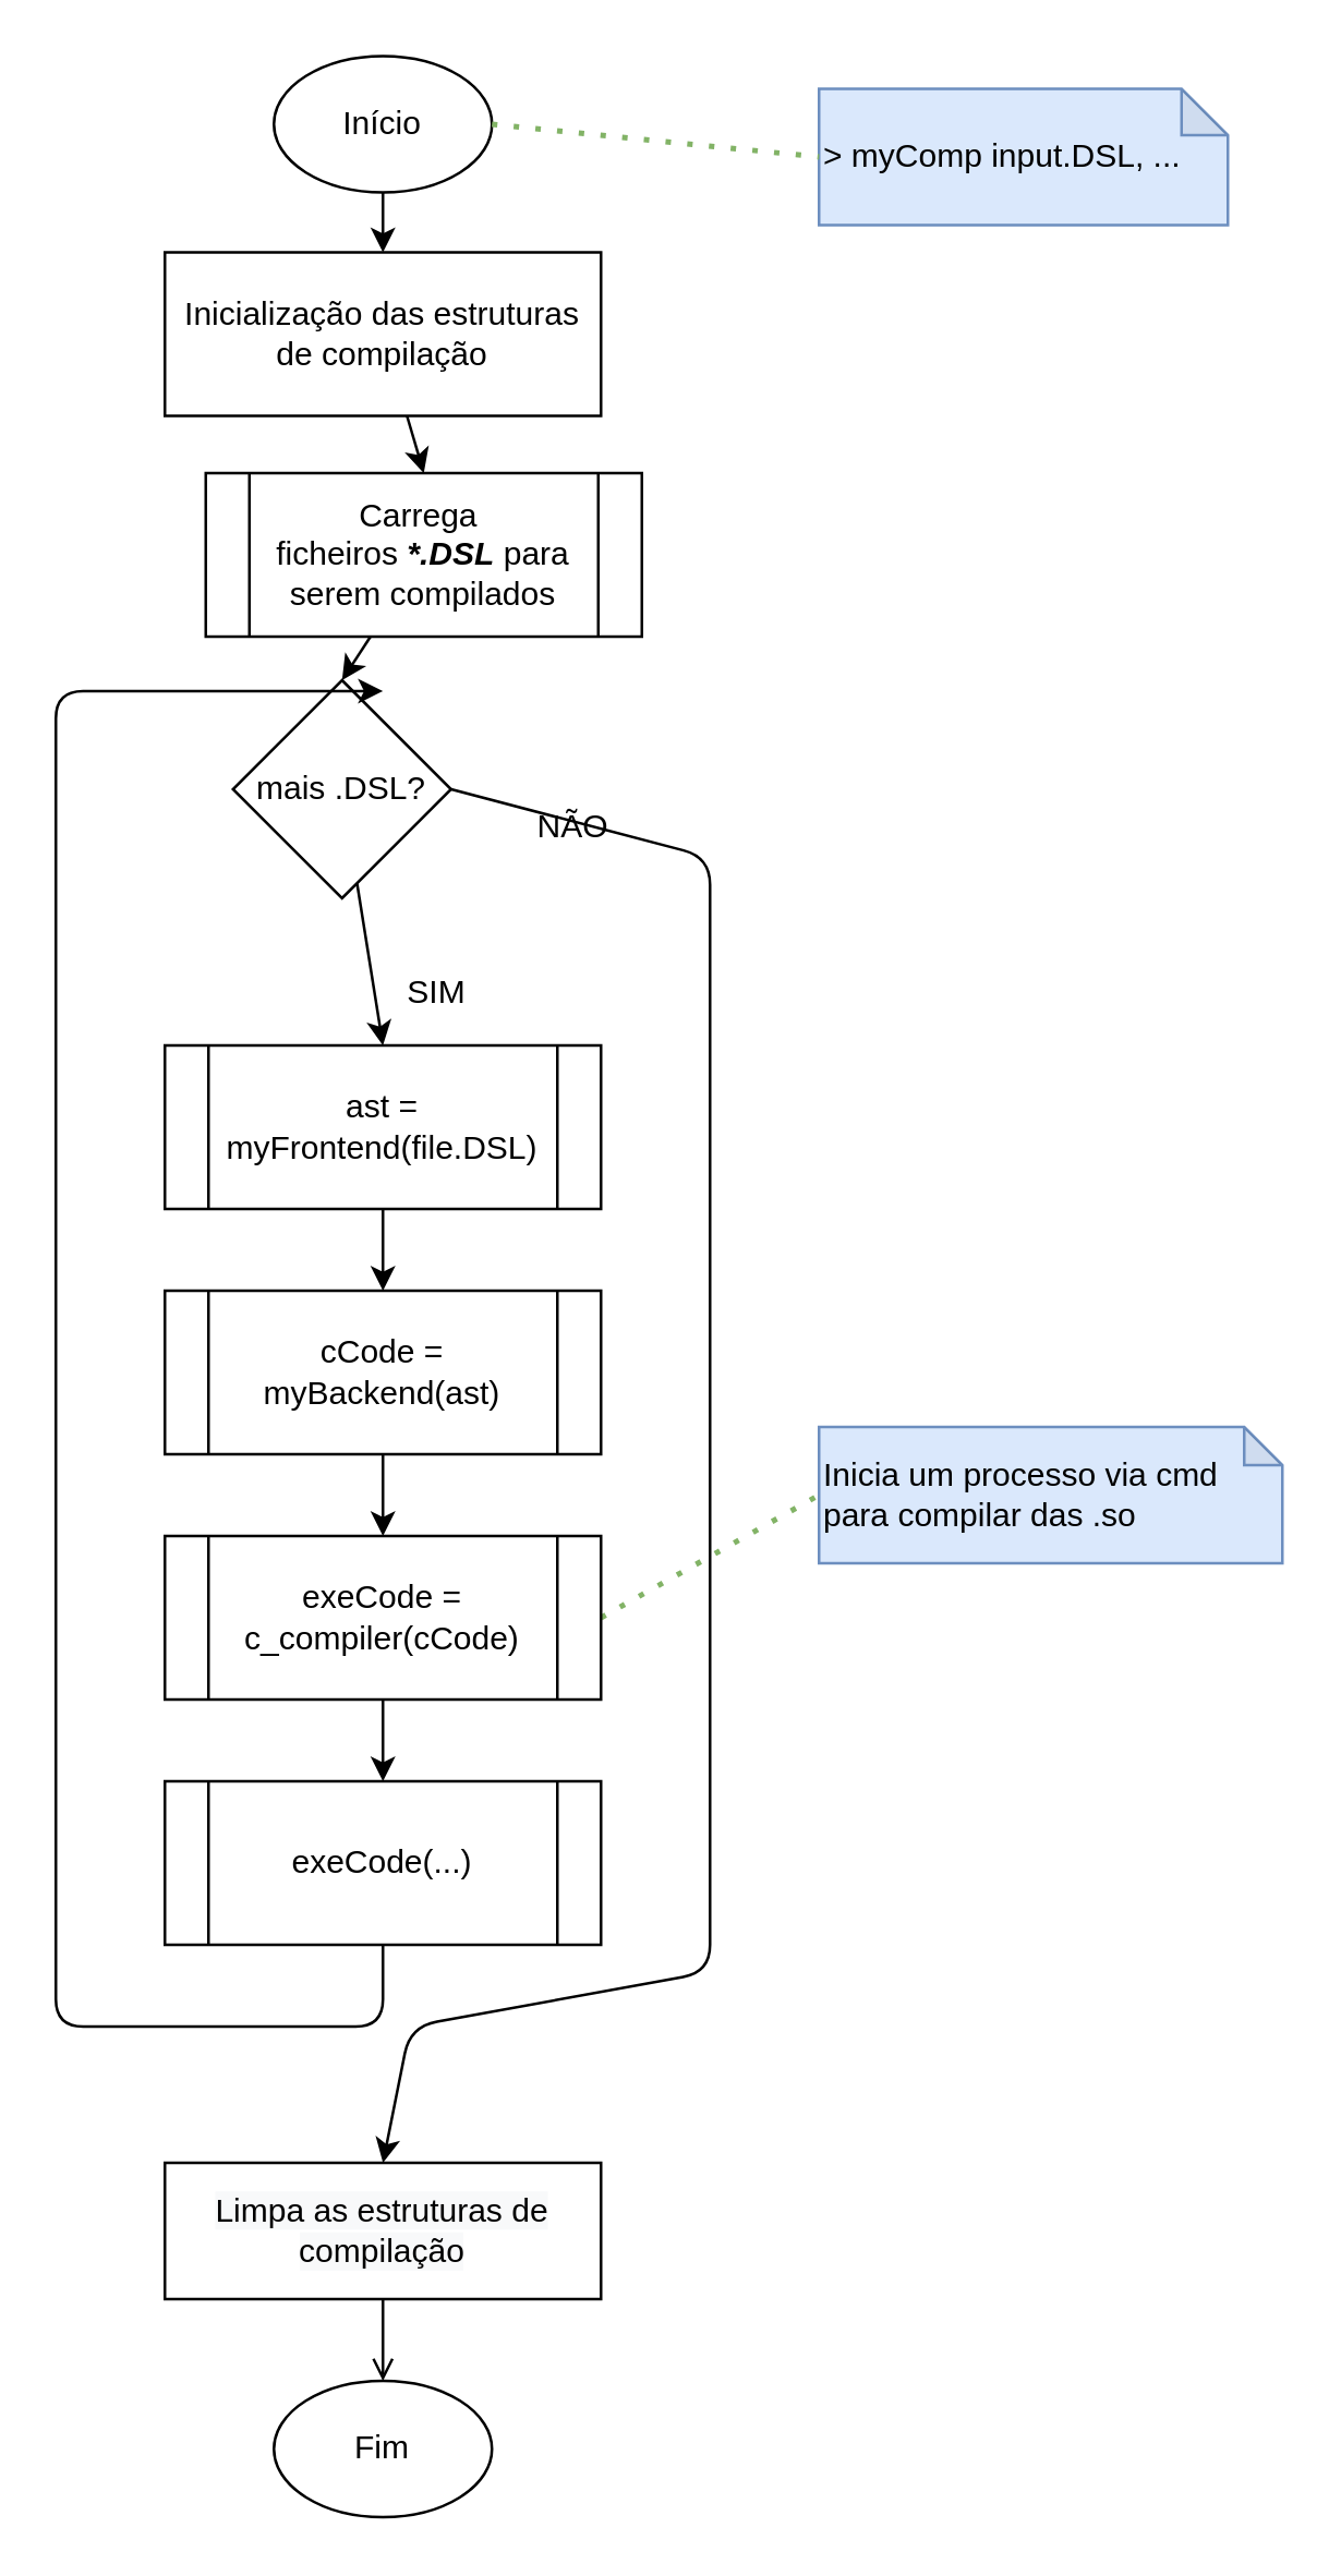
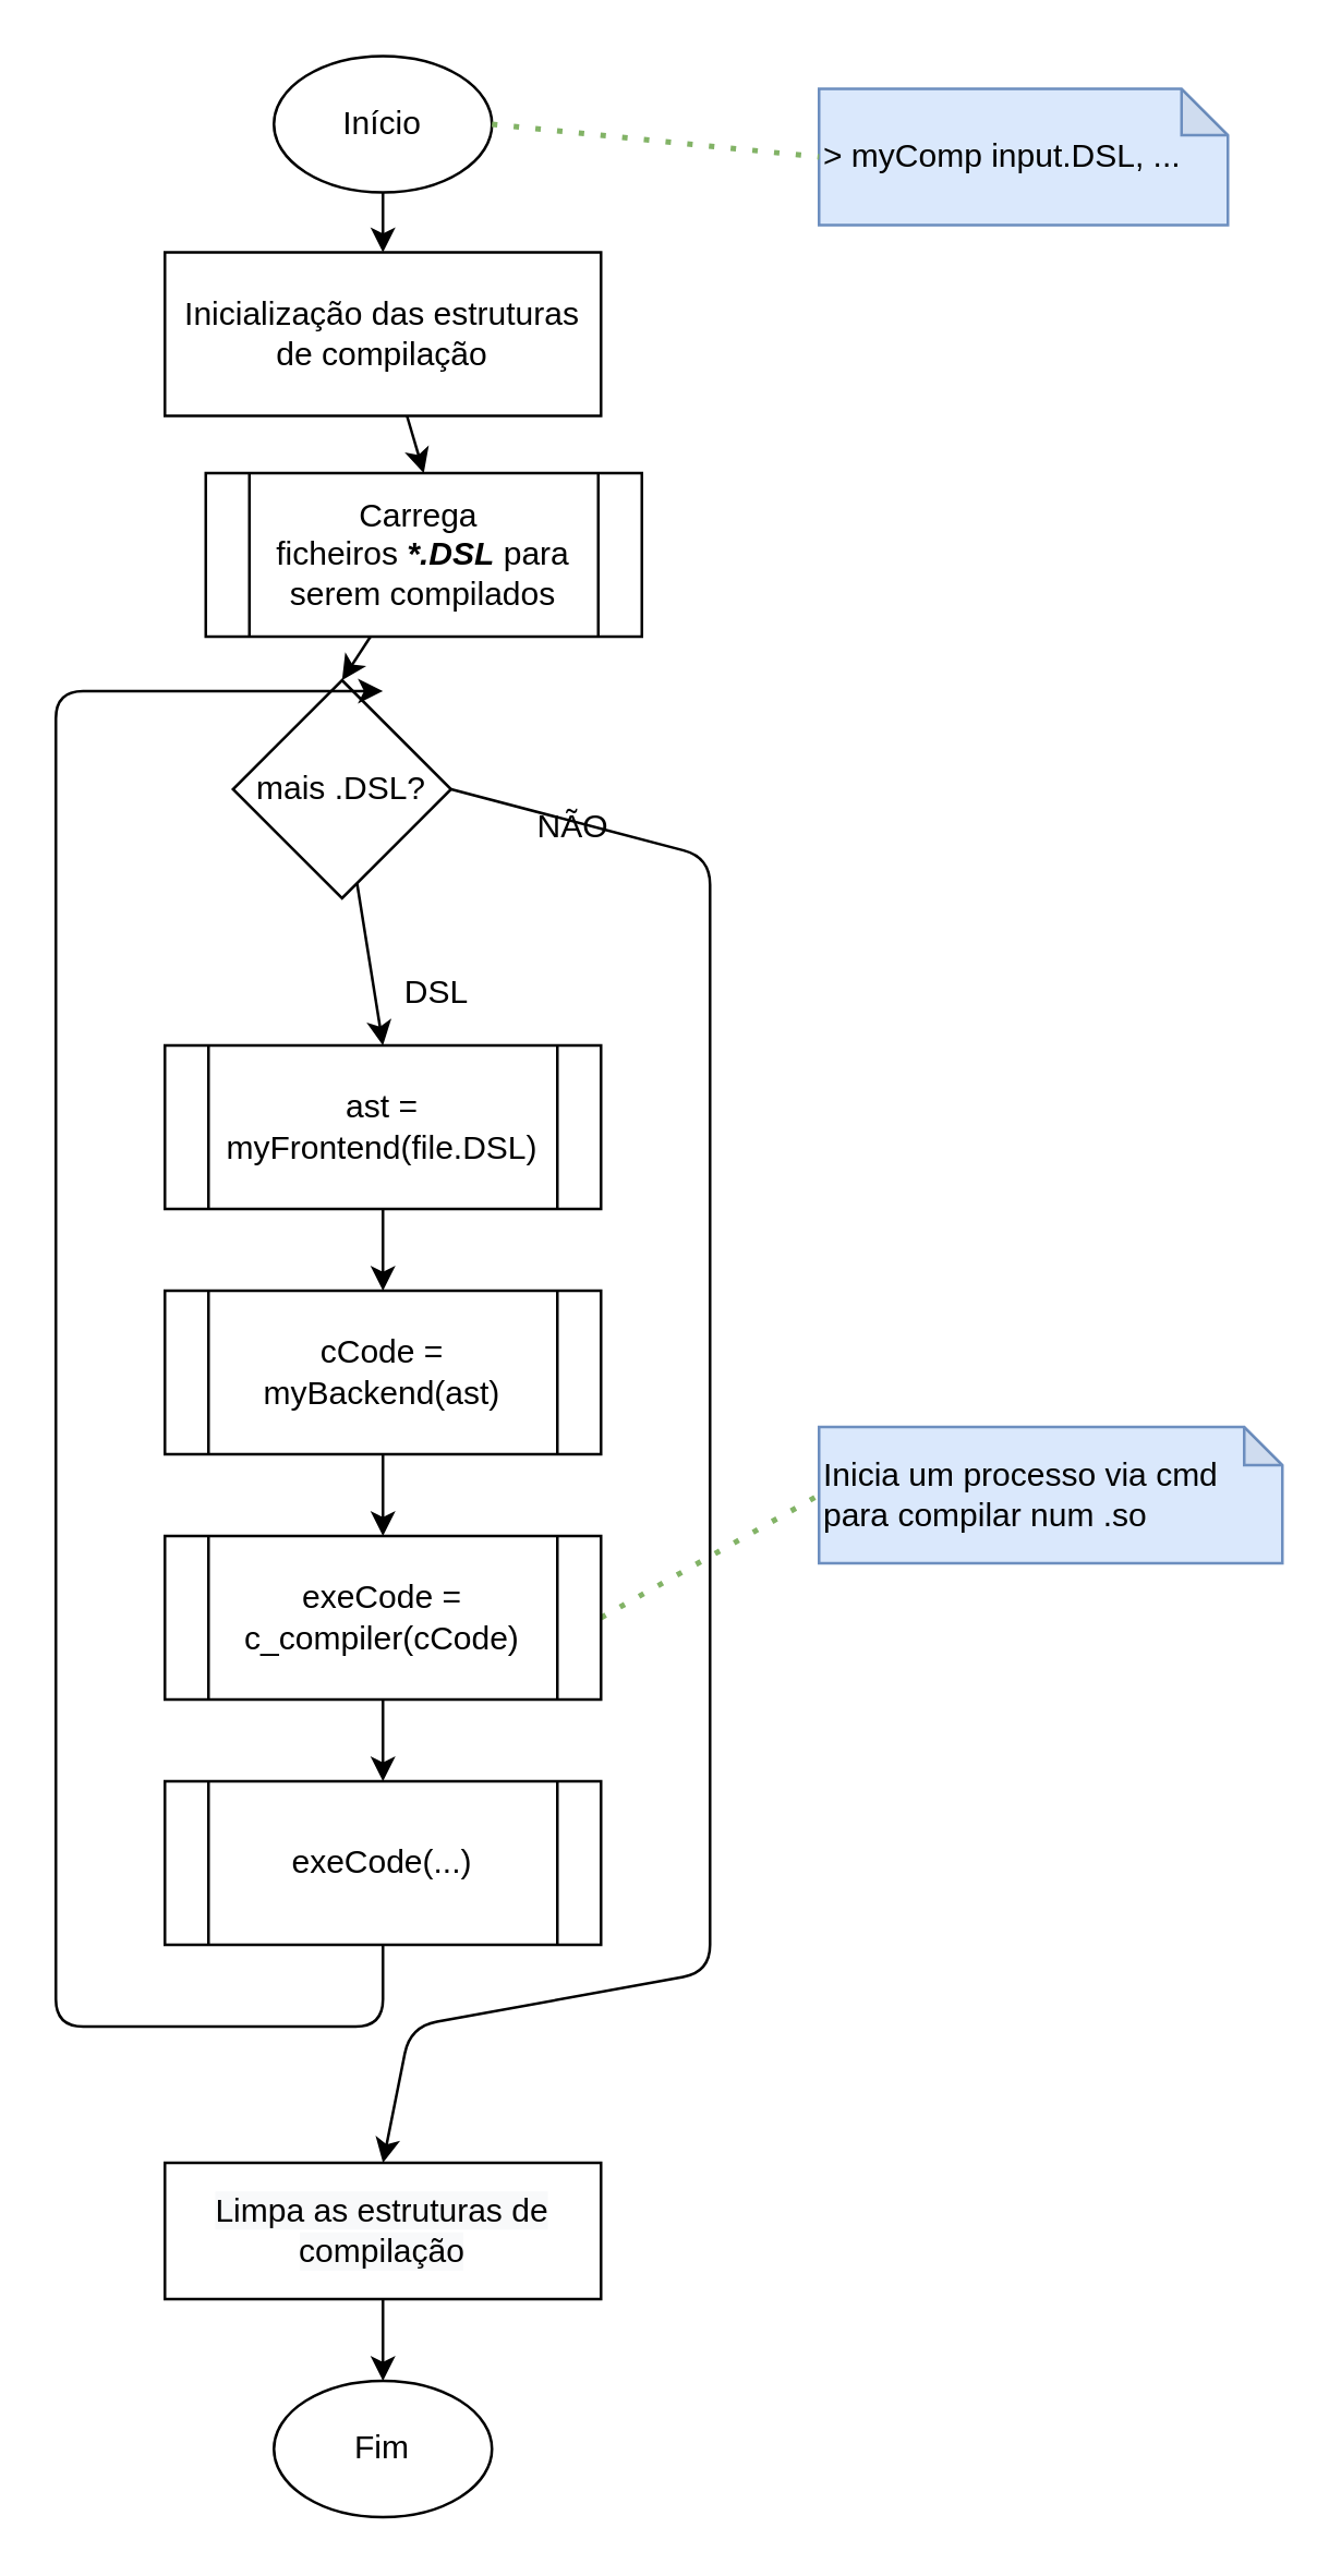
- <mxCell id="26" value="SIM" style="text;html=1;strokeColor=none;fillColor=none;align=center;verticalAlign=middle;whiteSpace=wrap;rounded=0;" parent="1" vertex="1"><mxGeometry x="140" y="354" width="40" height="20" as="geometry" /></mxCell>
+ <mxCell id="26" value="DSL" style="text;html=1;strokeColor=none;fillColor=none;align=center;verticalAlign=middle;whiteSpace=wrap;rounded=0;" parent="1" vertex="1"><mxGeometry x="140" y="354" width="40" height="20" as="geometry" /></mxCell>
- <mxCell id="15" value="Inicia um processo via cmd para compilar das .so" style="shape=note;whiteSpace=wrap;html=1;backgroundOutline=1;darkOpacity=0.05;align=left;fillColor=#dae8fc;strokeColor=#6c8ebf;size=14;" parent="1" vertex="1"><mxGeometry x="300" y="523" width="170" height="50" as="geometry" /></mxCell>
+ <mxCell id="15" value="Inicia um processo via cmd para compilar num .so" style="shape=note;whiteSpace=wrap;html=1;backgroundOutline=1;darkOpacity=0.05;align=left;fillColor=#dae8fc;strokeColor=#6c8ebf;size=14;" parent="1" vertex="1"><mxGeometry x="300" y="523" width="170" height="50" as="geometry" /></mxCell>
- <mxCell id="25" value="" style="endArrow=open;html=1;entryX=0.5;entryY=0;entryDx=0;entryDy=0;" parent="1" source="22" target="24" edge="1"><mxGeometry width="50" height="50" relative="1" as="geometry"><mxPoint x="10" y="683" as="sourcePoint" /><mxPoint x="60" y="633" as="targetPoint" /></mxGeometry></mxCell>
+ <mxCell id="25" value="" style="endArrow=classic;html=1;entryX=0.5;entryY=0;entryDx=0;entryDy=0;" parent="1" source="22" target="24" edge="1"><mxGeometry width="50" height="50" relative="1" as="geometry"><mxPoint x="10" y="683" as="sourcePoint" /><mxPoint x="60" y="633" as="targetPoint" /></mxGeometry></mxCell>
